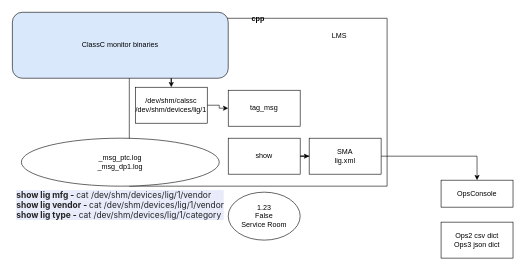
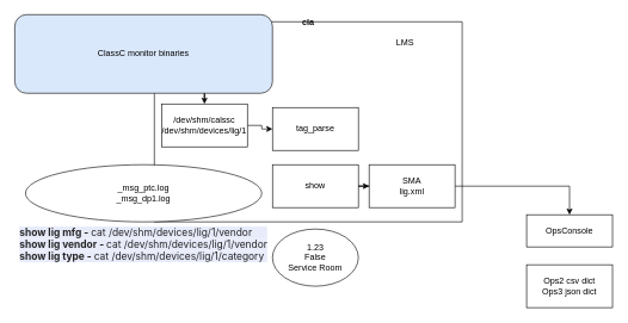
- <mxCell id="14" value="cpp" style="swimlane;startSize=0;" parent="1" vertex="1"><mxGeometry x="215" y="30" width="430" height="280" as="geometry" /></mxCell>
+ <mxCell id="14" value="cla" style="swimlane;startSize=0;" parent="1" vertex="1"><mxGeometry x="215" y="30" width="430" height="280" as="geometry" /></mxCell>
- <mxCell id="15" value="tag_msg" style="rounded=0;whiteSpace=wrap;html=1;" parent="14" vertex="1"><mxGeometry x="165" y="120" width="120" height="60" as="geometry" /></mxCell>
+ <mxCell id="15" value="tag_parse" style="rounded=0;whiteSpace=wrap;html=1;" parent="14" vertex="1"><mxGeometry x="165" y="120" width="120" height="60" as="geometry" /></mxCell>
